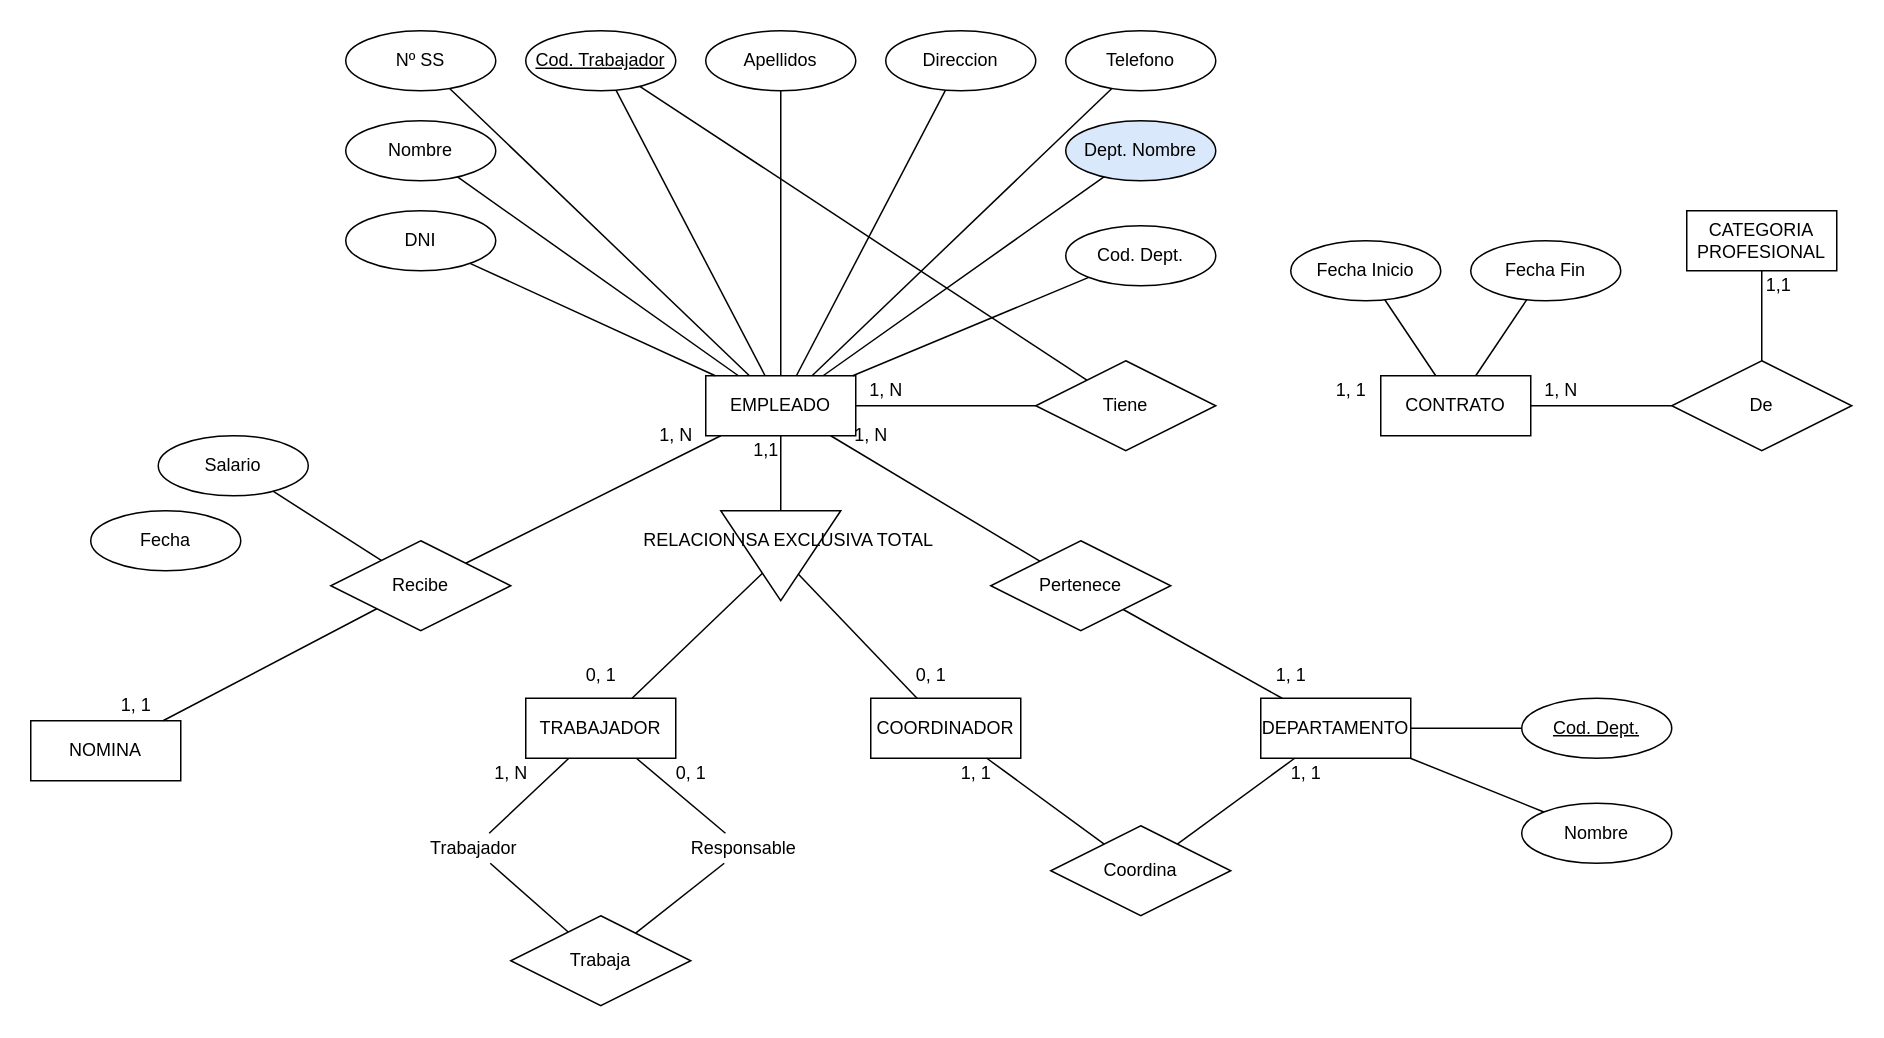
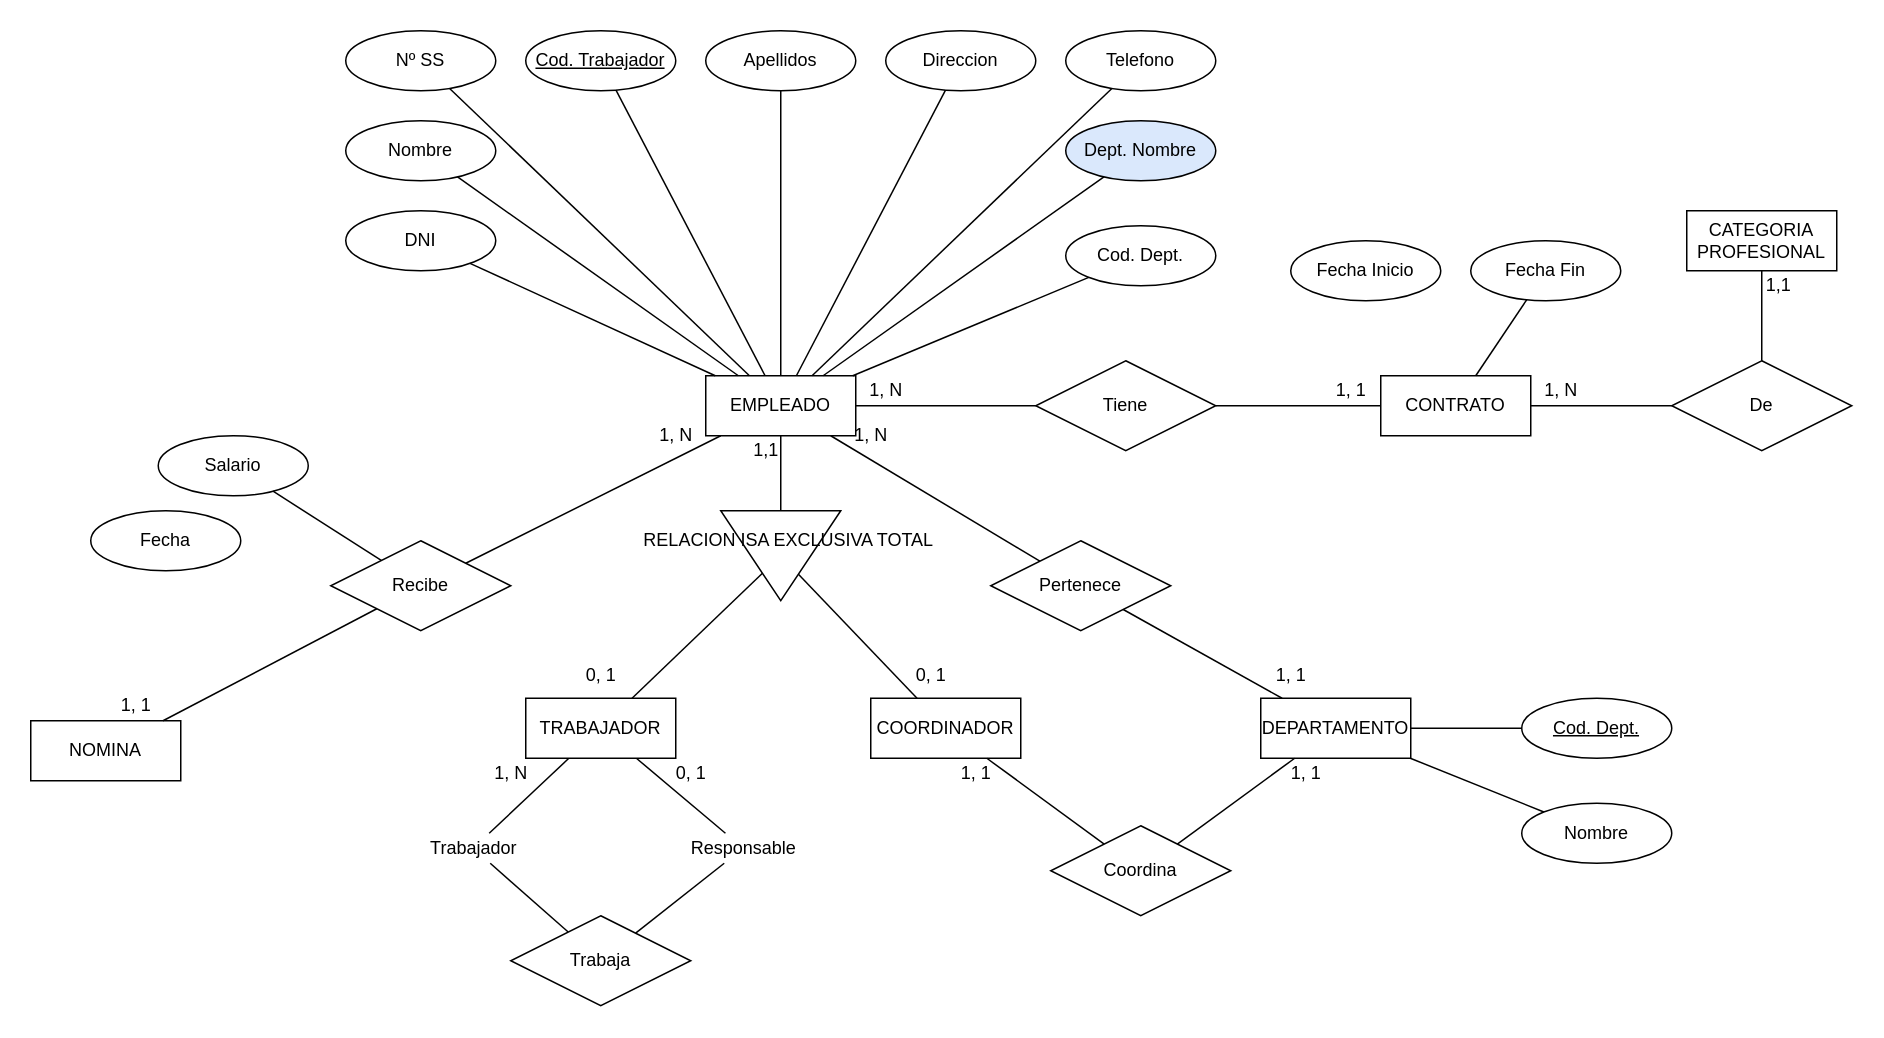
- <mxCell id="64" value="" style="endArrow=none;html=1;rounded=0;" edge="1" parent="1" source="61" target="6"><mxGeometry relative="1" as="geometry"><mxPoint x="580" y="280" as="sourcePoint" /><mxPoint x="700" y="280" as="targetPoint" /></mxGeometry></mxCell>
+ <mxCell id="64" value="" style="endArrow=none;html=1;rounded=0;" edge="1" parent="1" source="61" target="62"><mxGeometry relative="1" as="geometry"><mxPoint x="580" y="280" as="sourcePoint" /><mxPoint x="700" y="280" as="targetPoint" /></mxGeometry></mxCell>
- <mxCell id="69" value="" style="endArrow=none;html=1;rounded=0;" edge="1" parent="1" source="67" target="62"><mxGeometry relative="1" as="geometry"><mxPoint x="735.373" y="194.428" as="sourcePoint" /><mxPoint x="578" y="260" as="targetPoint" /></mxGeometry></mxCell>
